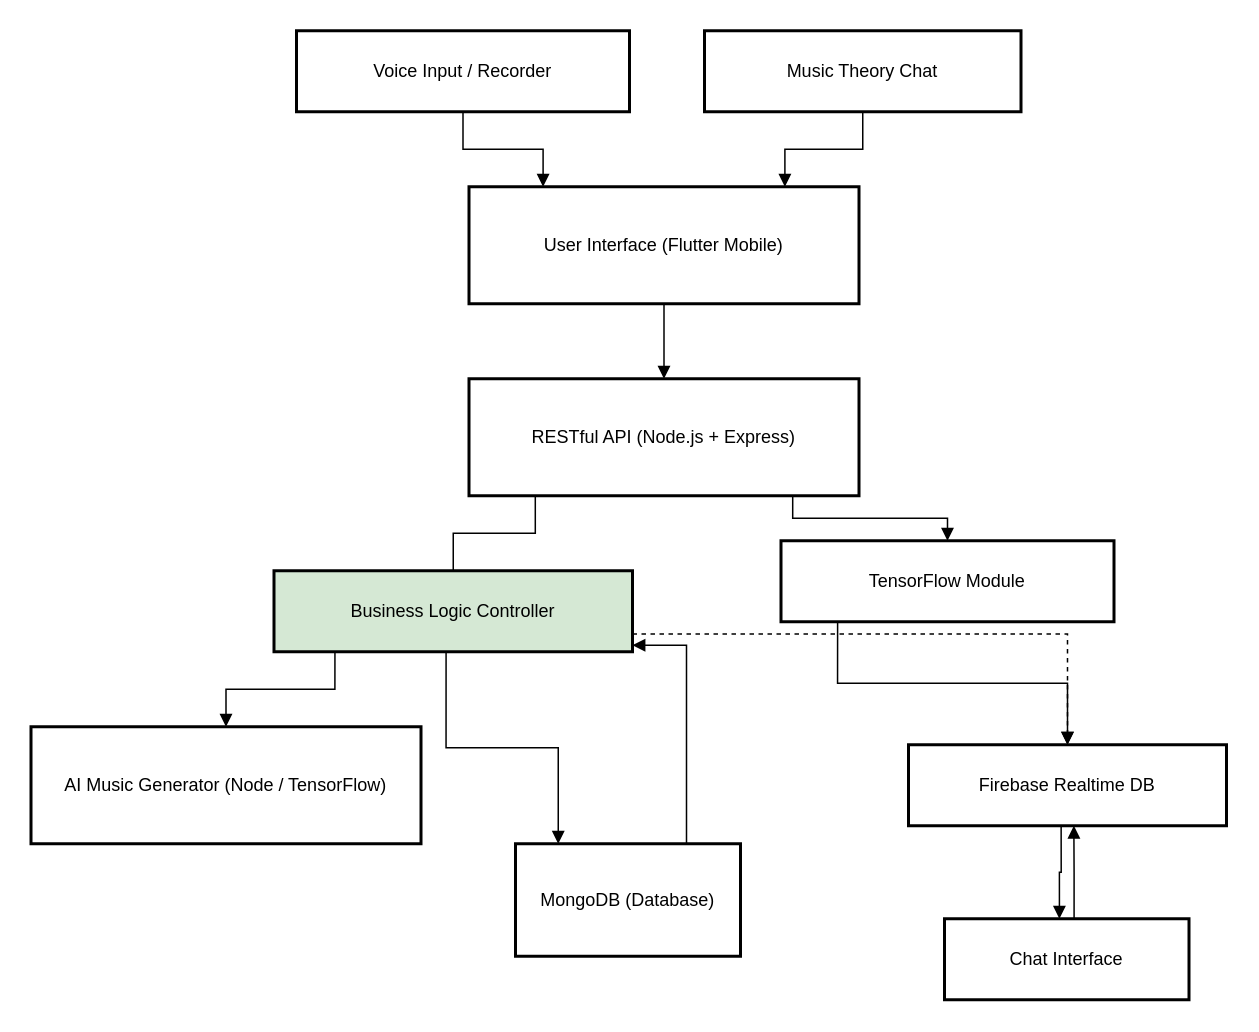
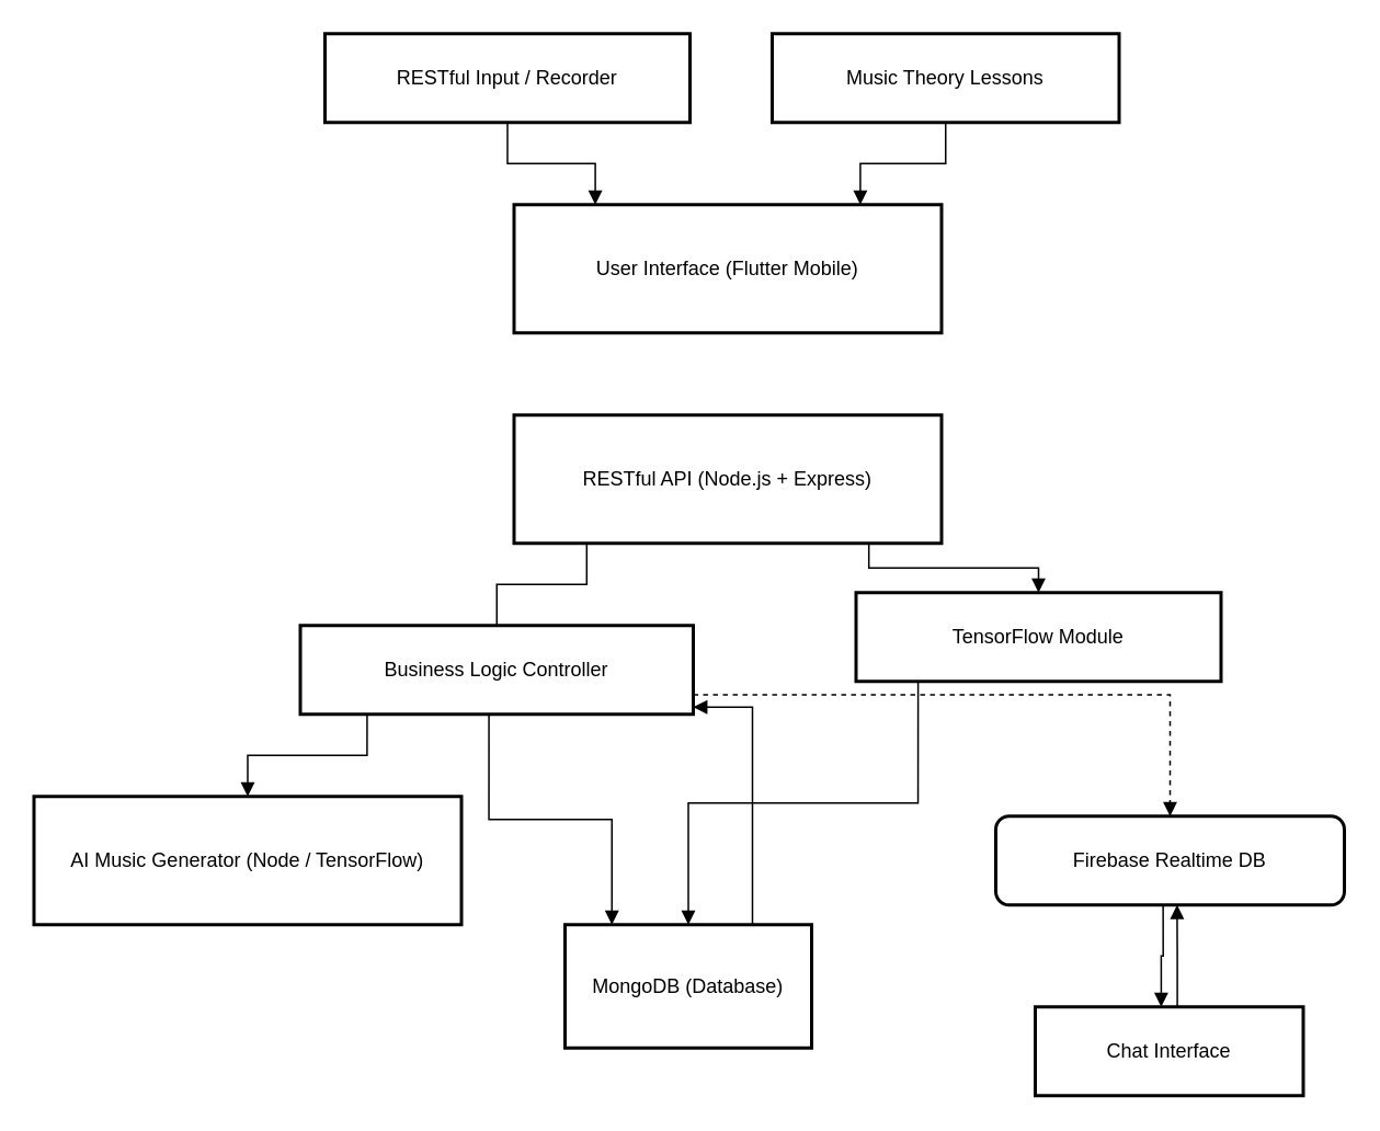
- <mxCell id="3" value="Voice Input / Recorder" style="whiteSpace=wrap;strokeWidth=2;" vertex="1" parent="1"><mxGeometry x="197" y="20" width="222" height="54" as="geometry" /></mxCell>
+ <mxCell id="3" value="RESTful Input / Recorder" style="whiteSpace=wrap;strokeWidth=2;" vertex="1" parent="1"><mxGeometry x="197" y="20" width="222" height="54" as="geometry" /></mxCell>
- <mxCell id="4" value="Music Theory Chat" style="whiteSpace=wrap;strokeWidth=2;" vertex="1" parent="1"><mxGeometry x="469" y="20" width="211" height="54" as="geometry" /></mxCell>
+ <mxCell id="4" value="Music Theory Lessons" style="whiteSpace=wrap;strokeWidth=2;" vertex="1" parent="1"><mxGeometry x="469" y="20" width="211" height="54" as="geometry" /></mxCell>
- <mxCell id="12" value="" style="curved=1;startArrow=none;endArrow=block;exitX=0.5;exitY=1;entryX=0.5;entryY=0;rounded=0;" edge="1" parent="1" source="2" target="6"><mxGeometry relative="1" as="geometry"><Array as="points" /></mxGeometry></mxCell>
- <mxCell id="7" value="Business Logic Controller" style="whiteSpace=wrap;strokeWidth=2;fillColor=#d5e8d4;" vertex="1" parent="1"><mxGeometry x="182" y="380" width="239" height="54" as="geometry" /></mxCell>
+ <mxCell id="7" value="Business Logic Controller" style="whiteSpace=wrap;strokeWidth=2;" vertex="1" parent="1"><mxGeometry x="182" y="380" width="239" height="54" as="geometry" /></mxCell>
- <mxCell id="20" value="" style="startArrow=none;endArrow=block;exitX=0.17;exitY=1;rounded=0;edgeStyle=orthogonalEdgeStyle;" edge="1" parent="1" source="8" target="11"><mxGeometry relative="1" as="geometry" /></mxCell>
+ <mxCell id="20" value="" style="startArrow=none;endArrow=block;exitX=0.17;exitY=1;entryX=0.5;entryY=0;rounded=0;edgeStyle=orthogonalEdgeStyle;" edge="1" parent="1" source="8" target="10"><mxGeometry relative="1" as="geometry" /></mxCell>
- <mxCell id="11" value="Firebase Realtime DB" style="whiteSpace=wrap;strokeWidth=2;" vertex="1" parent="1"><mxGeometry x="605" y="496" width="212" height="54" as="geometry" /></mxCell>
+ <mxCell id="11" value="Firebase Realtime DB" style="whiteSpace=wrap;strokeWidth=2;rounded=1;" vertex="1" parent="1"><mxGeometry x="605" y="496" width="212" height="54" as="geometry" /></mxCell>
